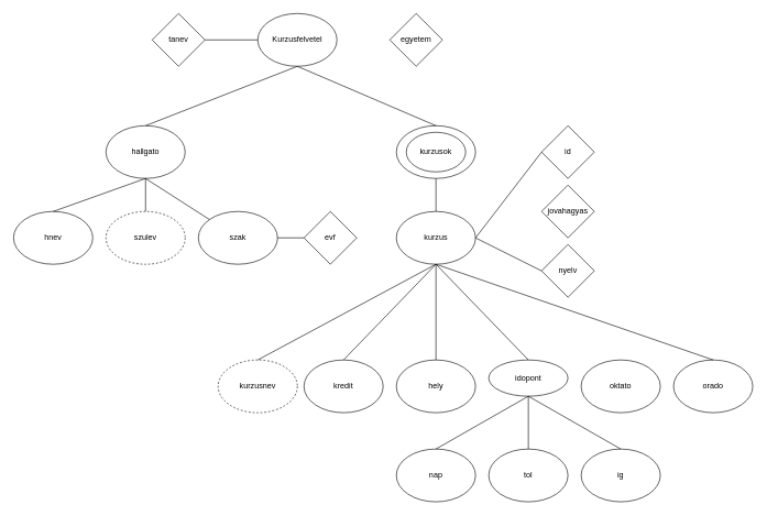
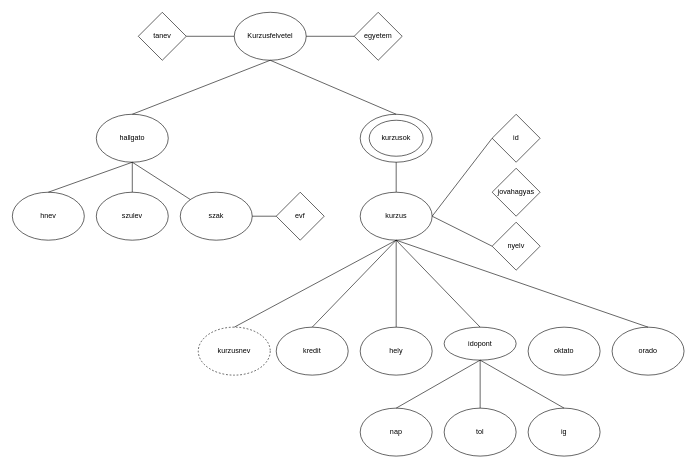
+ <mxCell id="10" value="" style="endArrow=none;html=1;rounded=0;entryX=0;entryY=0.5;entryDx=0;entryDy=0;" edge="1" parent="1" source="2" target="3"><mxGeometry width="50" height="50" relative="1" as="geometry"><mxPoint x="420" y="260" as="sourcePoint" /><mxPoint x="470" y="210" as="targetPoint" /></mxGeometry></mxCell>
- <mxCell id="12" value="szulev" style="ellipse;whiteSpace=wrap;html=1;dashed=1;" vertex="1" parent="1"><mxGeometry x="160" y="320" width="120" height="80" as="geometry" /></mxCell>
+ <mxCell id="12" value="szulev" style="ellipse;whiteSpace=wrap;html=1;" vertex="1" parent="1"><mxGeometry x="160" y="320" width="120" height="80" as="geometry" /></mxCell>
